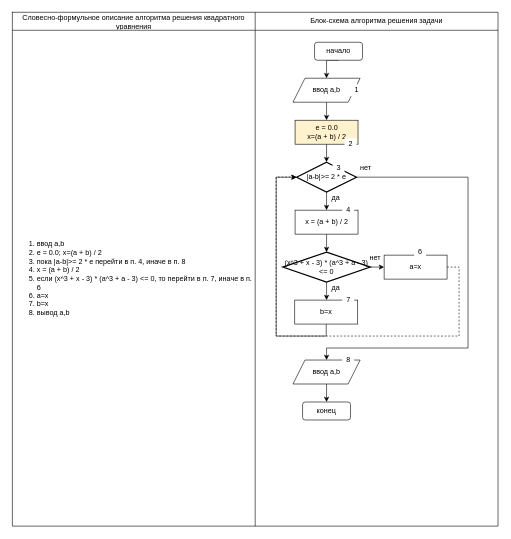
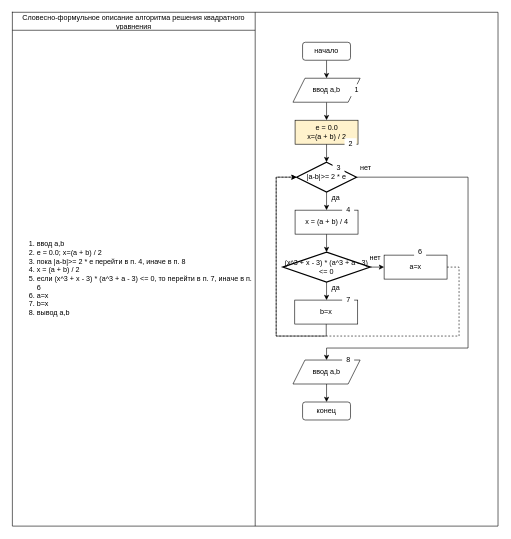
- <mxCell id="5" value="Блок-схема алгоритма решения задачи" style="shape=partialRectangle;html=1;whiteSpace=wrap;connectable=0;overflow=hidden;fillColor=none;top=0;left=0;bottom=0;right=0;pointerEvents=1;" vertex="1" parent="3"><mxGeometry x="405" width="405" height="30" as="geometry"><mxRectangle width="405" height="30" as="alternateBounds" /></mxGeometry></mxCell>
- <mxCell id="10" value="начало" style="rounded=1;whiteSpace=wrap;html=1;" vertex="1" parent="1"><mxGeometry x="524" y="70" width="80" height="30" as="geometry" /></mxCell>
+ <mxCell id="10" value="начало" style="rounded=1;whiteSpace=wrap;html=1;" vertex="1" parent="1"><mxGeometry x="504" y="70" width="80" height="30" as="geometry" /></mxCell>
- <mxCell id="22" value="x = (a + b) / 2" style="rounded=0;whiteSpace=wrap;html=1;" vertex="1" parent="1"><mxGeometry x="491.5" y="350" width="105" height="40" as="geometry" /></mxCell>
+ <mxCell id="22" value="x = (a + b) / 4" style="rounded=0;whiteSpace=wrap;html=1;" vertex="1" parent="1"><mxGeometry x="491.5" y="350" width="105" height="40" as="geometry" /></mxCell>
